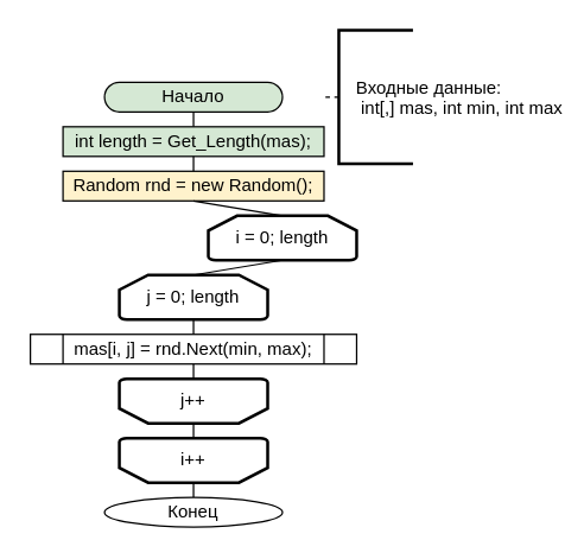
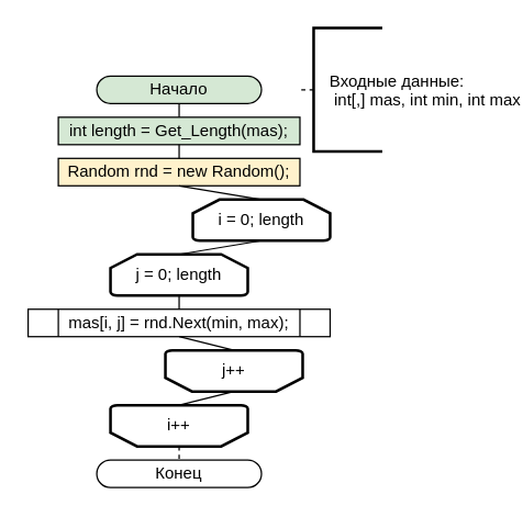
- <mxCell id="13" value="j++" style="strokeWidth=2;html=1;shape=mxgraph.flowchart.loop_limit;whiteSpace=wrap;direction=west;" vertex="1" parent="1"><mxGeometry x="80" y="255" width="100" height="30" as="geometry" /></mxCell>
+ <mxCell id="13" value="j++" style="strokeWidth=2;html=1;shape=mxgraph.flowchart.loop_limit;whiteSpace=wrap;direction=west;" vertex="1" parent="1"><mxGeometry x="120" y="255" width="100" height="30" as="geometry" /></mxCell>
- <mxCell id="19" value="" style="endArrow=none;html=1;rounded=0;exitX=0.5;exitY=0;exitDx=0;exitDy=0;exitPerimeter=0;entryX=0.5;entryY=0;entryDx=0;entryDy=0;" edge="1" parent="1" source="10" target="20"><mxGeometry width="50" height="50" relative="1" as="geometry"><mxPoint x="126" y="355" as="sourcePoint" /><mxPoint x="176" y="305" as="targetPoint" /></mxGeometry></mxCell>
+ <mxCell id="19" value="" style="endArrow=none;html=1;rounded=0;exitX=0.5;exitY=0;exitDx=0;exitDy=0;exitPerimeter=0;entryX=0.5;entryY=0;entryDx=0;entryDy=0;dashed=1;" edge="1" parent="1" source="10" target="20"><mxGeometry width="50" height="50" relative="1" as="geometry"><mxPoint x="126" y="355" as="sourcePoint" /><mxPoint x="176" y="305" as="targetPoint" /></mxGeometry></mxCell>
- <mxCell id="20" value="Конец" style="ellipse;whiteSpace=wrap;html=1;arcSize=50;" vertex="1" parent="1"><mxGeometry x="70" y="335" width="120" height="20" as="geometry" /></mxCell>
+ <mxCell id="20" value="Конец" style="rounded=1;whiteSpace=wrap;html=1;arcSize=50;" vertex="1" parent="1"><mxGeometry x="70" y="335" width="120" height="20" as="geometry" /></mxCell>
